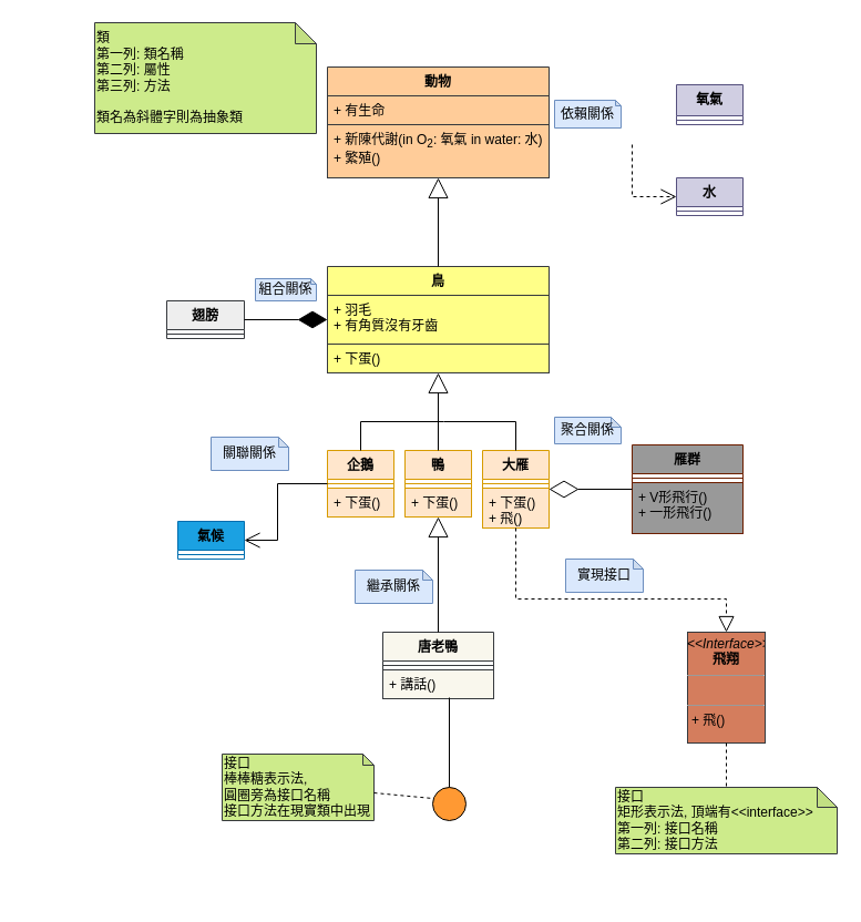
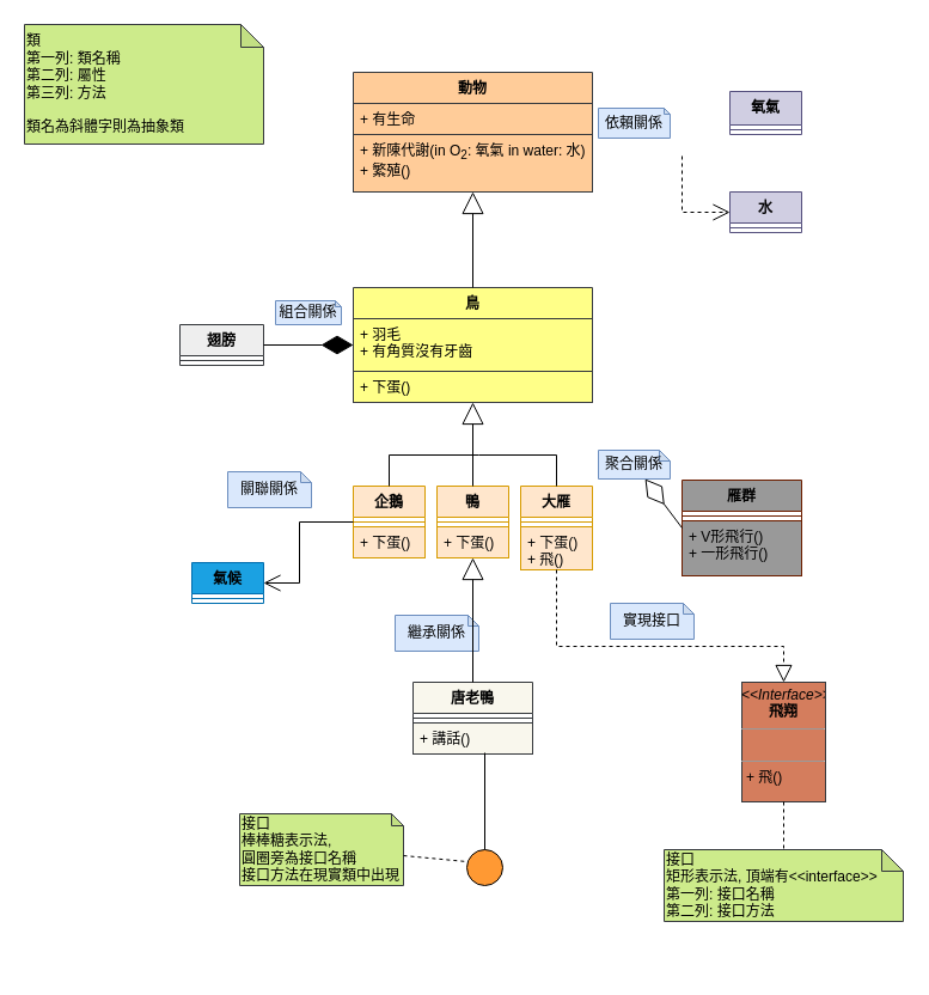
- <mxCell id="2" value="類&lt;br&gt;第一列: 類名稱&lt;br&gt;第二列: 屬性&lt;br&gt;第三列: 方法&lt;br&gt;&lt;br&gt;類名為斜體字則為抽象類" style="shape=note;whiteSpace=wrap;html=1;backgroundOutline=1;darkOpacity=0.05;align=left;fillColor=#cdeb8b;strokeColor=#36393d;size=19;" parent="1" vertex="1"><mxGeometry x="85" y="20" width="200" height="100" as="geometry" /></mxCell>
+ <mxCell id="2" value="類&lt;br&gt;第一列: 類名稱&lt;br&gt;第二列: 屬性&lt;br&gt;第三列: 方法&lt;br&gt;&lt;br&gt;類名為斜體字則為抽象類" style="shape=note;whiteSpace=wrap;html=1;backgroundOutline=1;darkOpacity=0.05;align=left;fillColor=#cdeb8b;strokeColor=#36393d;size=19;" parent="1" vertex="1"><mxGeometry x="20" y="20" width="200" height="100" as="geometry" /></mxCell>
- <mxCell id="49" value="" style="endArrow=diamondThin;endFill=0;endSize=24;html=1;rounded=0;fontFamily=Helvetica;fontSize=12;fontColor=default;exitX=0;exitY=0.5;exitDx=0;exitDy=0;entryX=1;entryY=0.5;entryDx=0;entryDy=0;" parent="1" source="31" target="26" edge="1"><mxGeometry width="160" relative="1" as="geometry"><mxPoint x="420" y="420" as="sourcePoint" /><mxPoint x="580" y="420" as="targetPoint" /></mxGeometry></mxCell>
+ <mxCell id="49" value="" style="endArrow=diamondThin;endFill=0;endSize=24;html=1;rounded=0;fontFamily=Helvetica;fontSize=12;fontColor=default;exitX=0;exitY=0.5;exitDx=0;exitDy=0;" parent="1" source="31" target="30" edge="1"><mxGeometry width="160" relative="1" as="geometry"><mxPoint x="420" y="420" as="sourcePoint" /><mxPoint x="580" y="420" as="targetPoint" /></mxGeometry></mxCell>
- <mxCell id="29" value="繼承關係" style="shape=note;whiteSpace=wrap;html=1;backgroundOutline=1;darkOpacity=0.05;size=9;fillColor=#dae8fc;strokeColor=#6c8ebf;" parent="1" vertex="1"><mxGeometry x="320" y="514" width="70" height="30" as="geometry" /></mxCell>
+ <mxCell id="29" value="繼承關係" style="shape=note;whiteSpace=wrap;html=1;backgroundOutline=1;darkOpacity=0.05;size=9;fillColor=#dae8fc;strokeColor=#6c8ebf;" parent="1" vertex="1"><mxGeometry x="330" y="514" width="70" height="30" as="geometry" /></mxCell>
